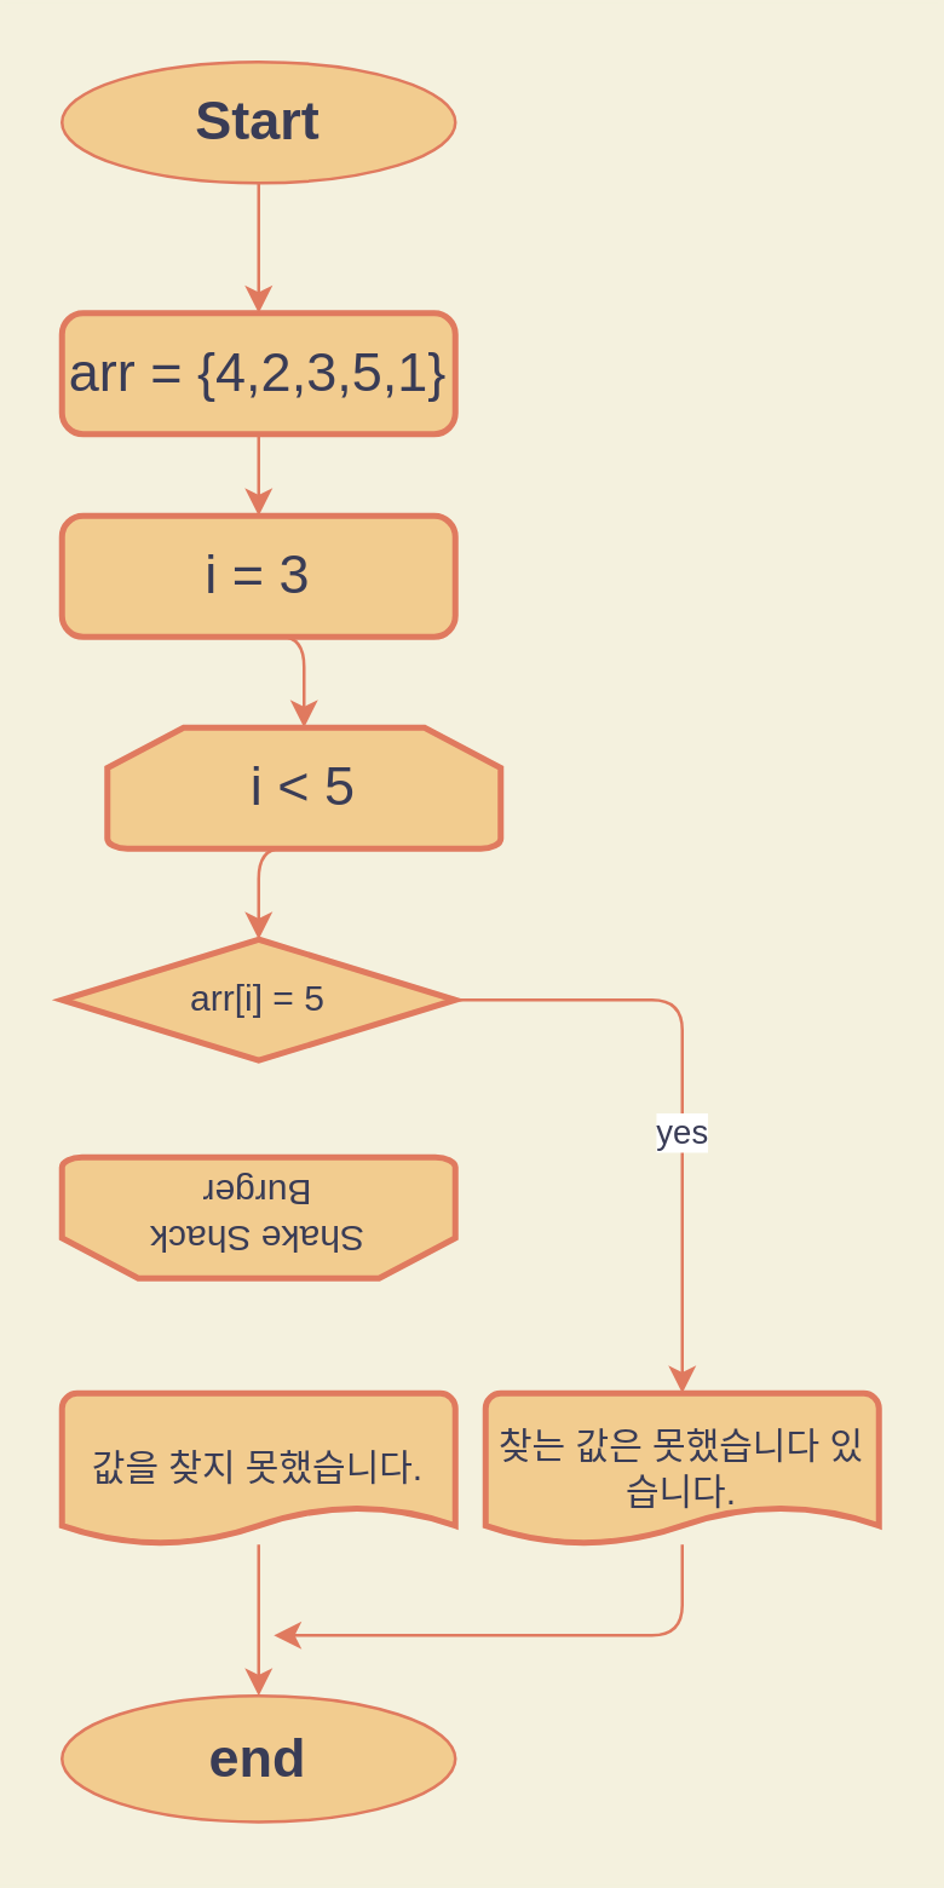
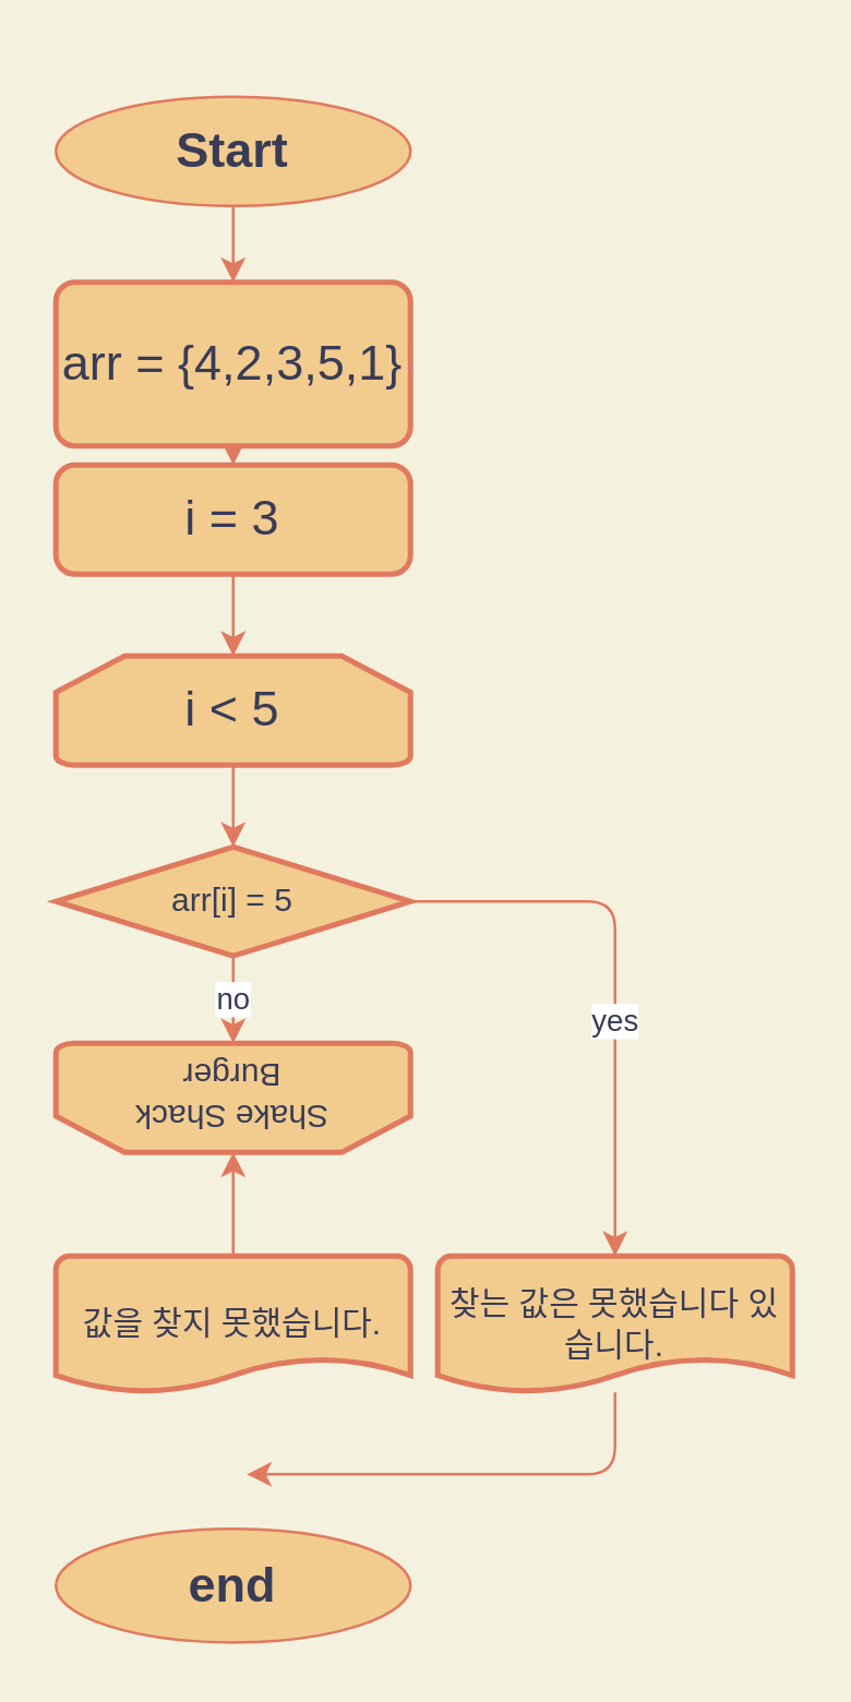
- <mxCell id="15" value="Start" style="ellipse;whiteSpace=wrap;html=1;fontSize=18;fontStyle=1;fillColor=#F2CC8F;strokeColor=#E07A5F;fontColor=#393C56;" vertex="1" parent="1"><mxGeometry x="20" y="20" width="130" height="40" as="geometry" /></mxCell>
+ <mxCell id="15" value="Start" style="ellipse;whiteSpace=wrap;html=1;fontSize=18;fontStyle=1;fillColor=#F2CC8F;strokeColor=#E07A5F;fontColor=#393C56;" vertex="1" parent="1"><mxGeometry x="20" y="35" width="130" height="40" as="geometry" /></mxCell>
- <mxCell id="13" value="arr = {4,2,3,5,1}" style="rounded=1;whiteSpace=wrap;html=1;absoluteArcSize=1;arcSize=14;strokeWidth=2;fontSize=18;fillColor=#F2CC8F;strokeColor=#E07A5F;fontColor=#393C56;" vertex="1" parent="1"><mxGeometry x="20" y="103" width="130" height="40" as="geometry" /></mxCell>
+ <mxCell id="13" value="arr = {4,2,3,5,1}" style="rounded=1;whiteSpace=wrap;html=1;absoluteArcSize=1;arcSize=14;strokeWidth=2;fontSize=18;fillColor=#F2CC8F;strokeColor=#E07A5F;fontColor=#393C56;" vertex="1" parent="1"><mxGeometry x="20" y="103" width="130" height="60" as="geometry" /></mxCell>
- <mxCell id="17" value="&lt;span style=&quot;font-size: 18px;&quot;&gt;i &amp;lt; 5&lt;/span&gt;" style="strokeWidth=2;html=1;shape=mxgraph.flowchart.loop_limit;whiteSpace=wrap;fillColor=#F2CC8F;strokeColor=#E07A5F;fontColor=#393C56;" vertex="1" parent="1"><mxGeometry x="35" y="240" width="130" height="40" as="geometry" /></mxCell>
+ <mxCell id="17" value="&lt;span style=&quot;font-size: 18px;&quot;&gt;i &amp;lt; 5&lt;/span&gt;" style="strokeWidth=2;html=1;shape=mxgraph.flowchart.loop_limit;whiteSpace=wrap;fillColor=#F2CC8F;strokeColor=#E07A5F;fontColor=#393C56;" vertex="1" parent="1"><mxGeometry x="20" y="240" width="130" height="40" as="geometry" /></mxCell>
+ <mxCell id="2" value="no" style="edgeStyle=orthogonalEdgeStyle;curved=0;rounded=1;sketch=0;orthogonalLoop=1;jettySize=auto;html=1;fontColor=#393C56;strokeColor=#E07A5F;fillColor=#F2CC8F;" edge="1" parent="1" source="4" target="18"><mxGeometry relative="1" as="geometry" /></mxCell>
- <mxCell id="10" value="" style="edgeStyle=orthogonalEdgeStyle;curved=0;rounded=1;sketch=0;orthogonalLoop=1;jettySize=auto;html=1;fontColor=#393C56;strokeColor=#E07A5F;fillColor=#F2CC8F;" edge="1" parent="1" source="11" target="5"><mxGeometry relative="1" as="geometry" /></mxCell>
+ <mxCell id="10" value="" style="edgeStyle=orthogonalEdgeStyle;curved=0;rounded=1;sketch=0;orthogonalLoop=1;jettySize=auto;html=1;fontColor=#393C56;strokeColor=#E07A5F;fillColor=#F2CC8F;" edge="1" parent="1" source="11" target="18"><mxGeometry relative="1" as="geometry" /></mxCell>
